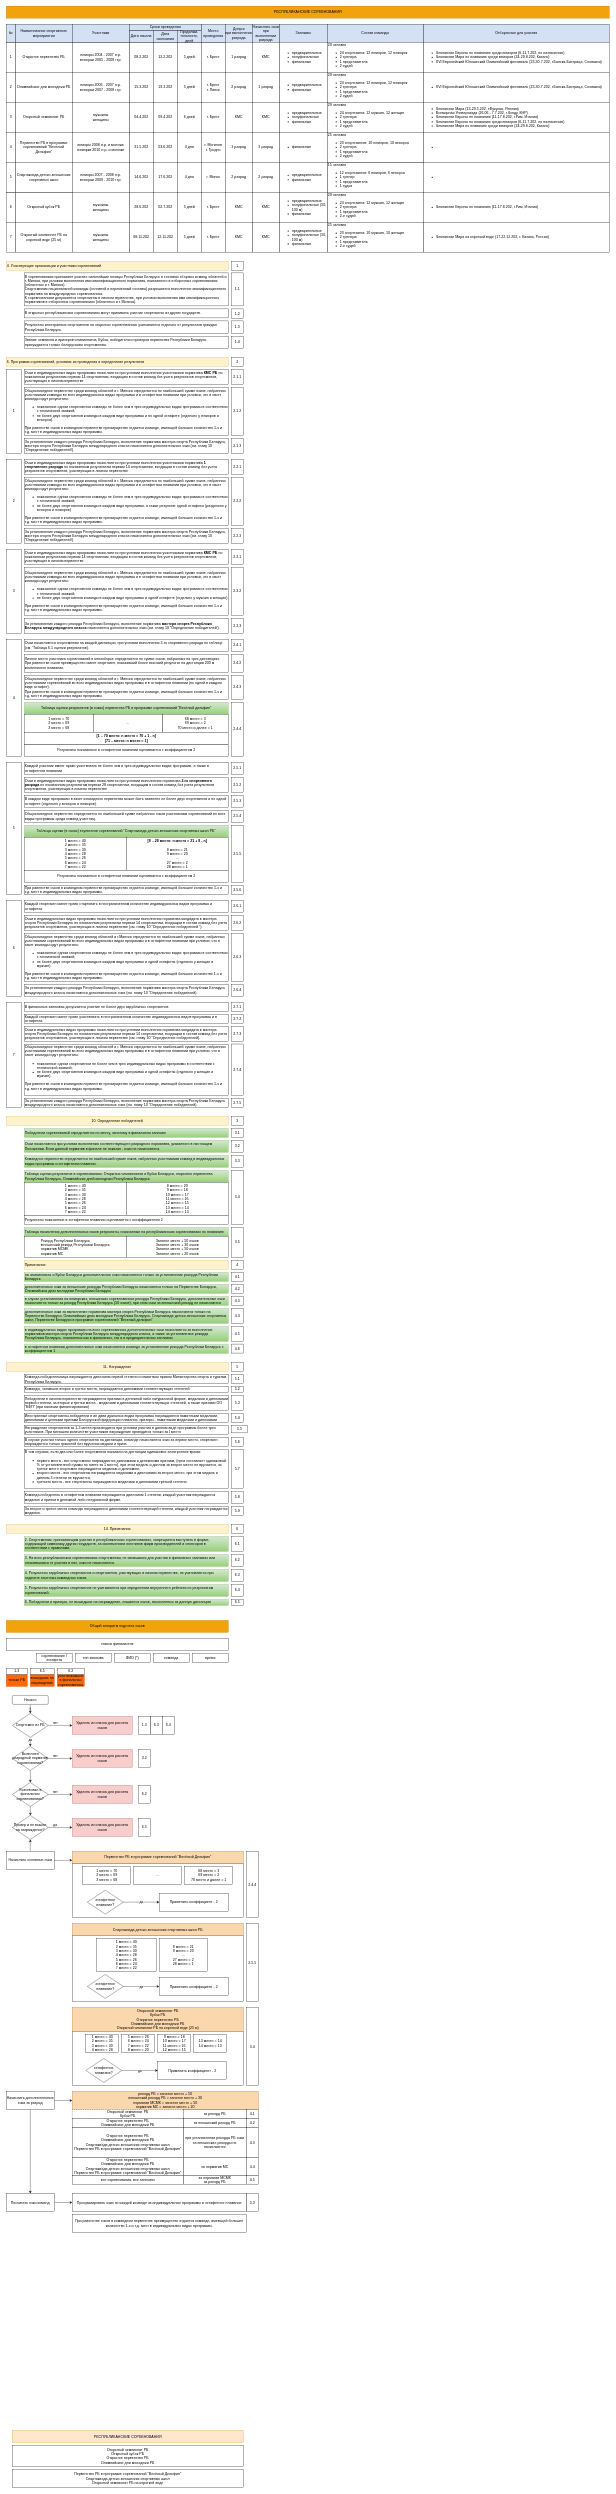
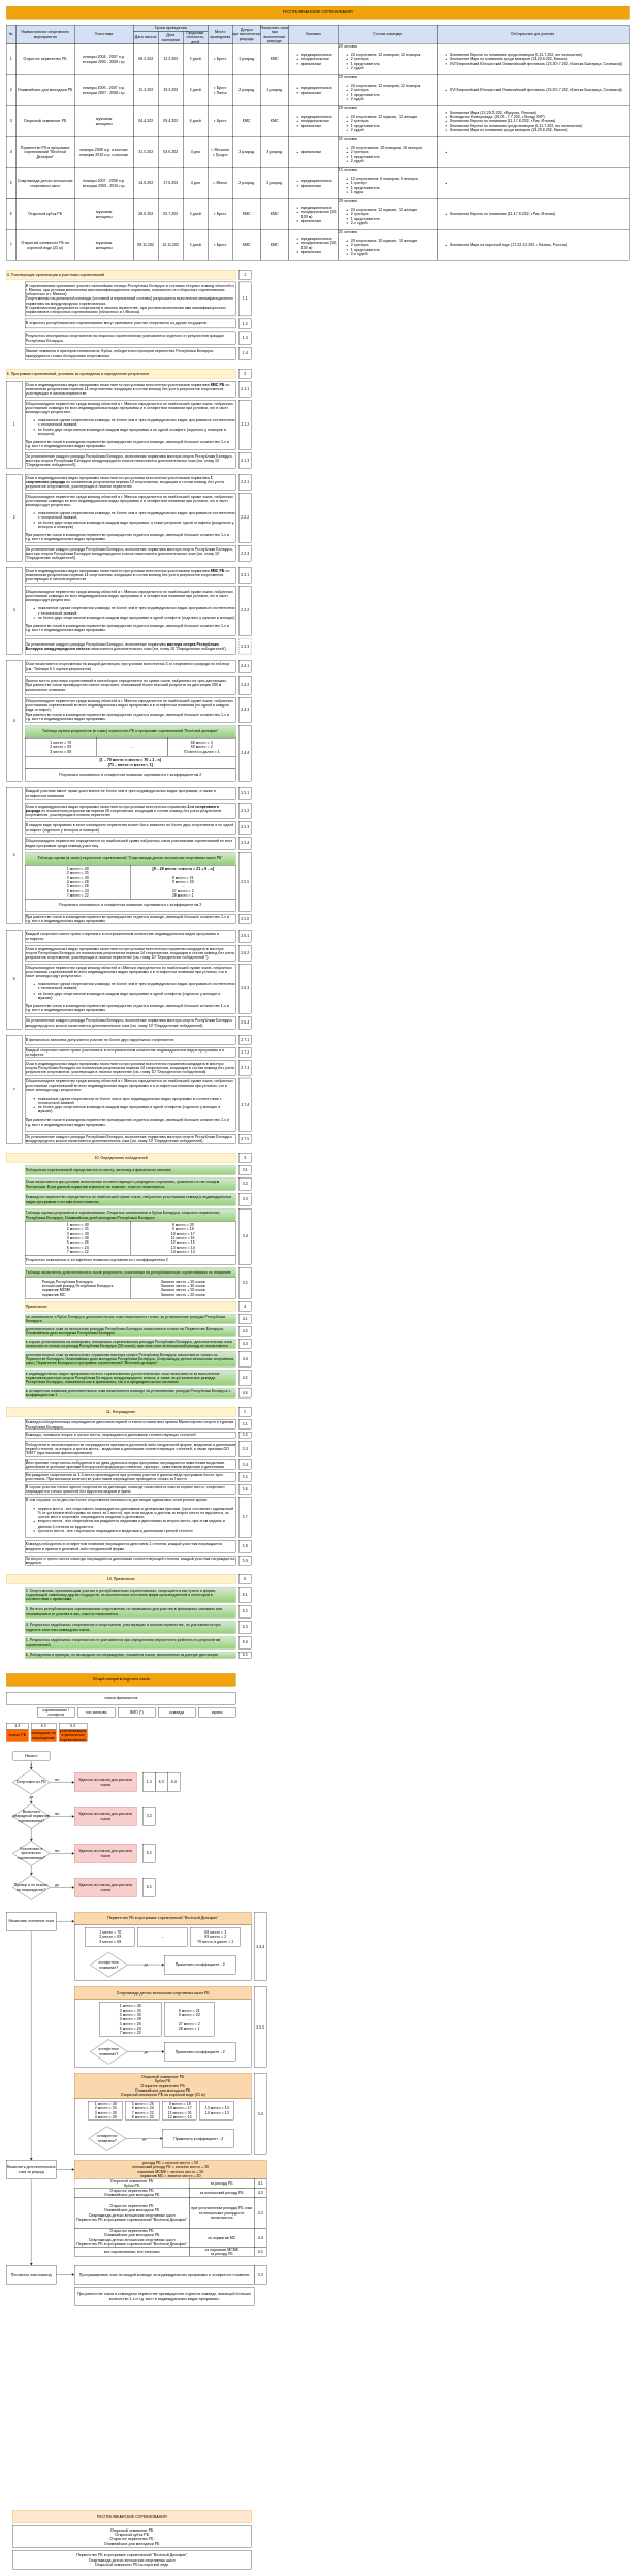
- <mxCell id="219" value="2.3.3" style="rounded=0;whiteSpace=wrap;html=1;align=center;" vertex="1" parent="1"><mxGeometry x="770" y="2060" width="40" height="50" as="geometry" /></mxCell>
+ <mxCell id="219" value="2.3.3" style="rounded=0;whiteSpace=wrap;html=1;align=center;dashed=1;" vertex="1" parent="1"><mxGeometry x="770" y="2060" width="40" height="50" as="geometry" /></mxCell>
- <mxCell id="257" value="5.5" style="rounded=0;whiteSpace=wrap;html=1;align=center;" vertex="1" parent="1"><mxGeometry x="770" y="4750" width="55" height="25" as="geometry" /></mxCell>
+ <mxCell id="257" value="5.5" style="rounded=0;whiteSpace=wrap;html=1;align=center;" vertex="1" parent="1"><mxGeometry x="770" y="4750" width="40" height="30" as="geometry" /></mxCell>
- <mxCell id="310" style="edgeStyle=orthogonalEdgeStyle;rounded=0;orthogonalLoop=1;jettySize=auto;html=1;" edge="1" parent="1" source="311" target="286"><mxGeometry relative="1" as="geometry" /></mxCell>
+ <mxCell id="310" style="edgeStyle=orthogonalEdgeStyle;rounded=0;orthogonalLoop=1;jettySize=auto;html=1;entryX=0.5;entryY=0;entryDx=0;entryDy=0;" edge="1" parent="1" source="311" target="300"><mxGeometry relative="1" as="geometry" /></mxCell>
